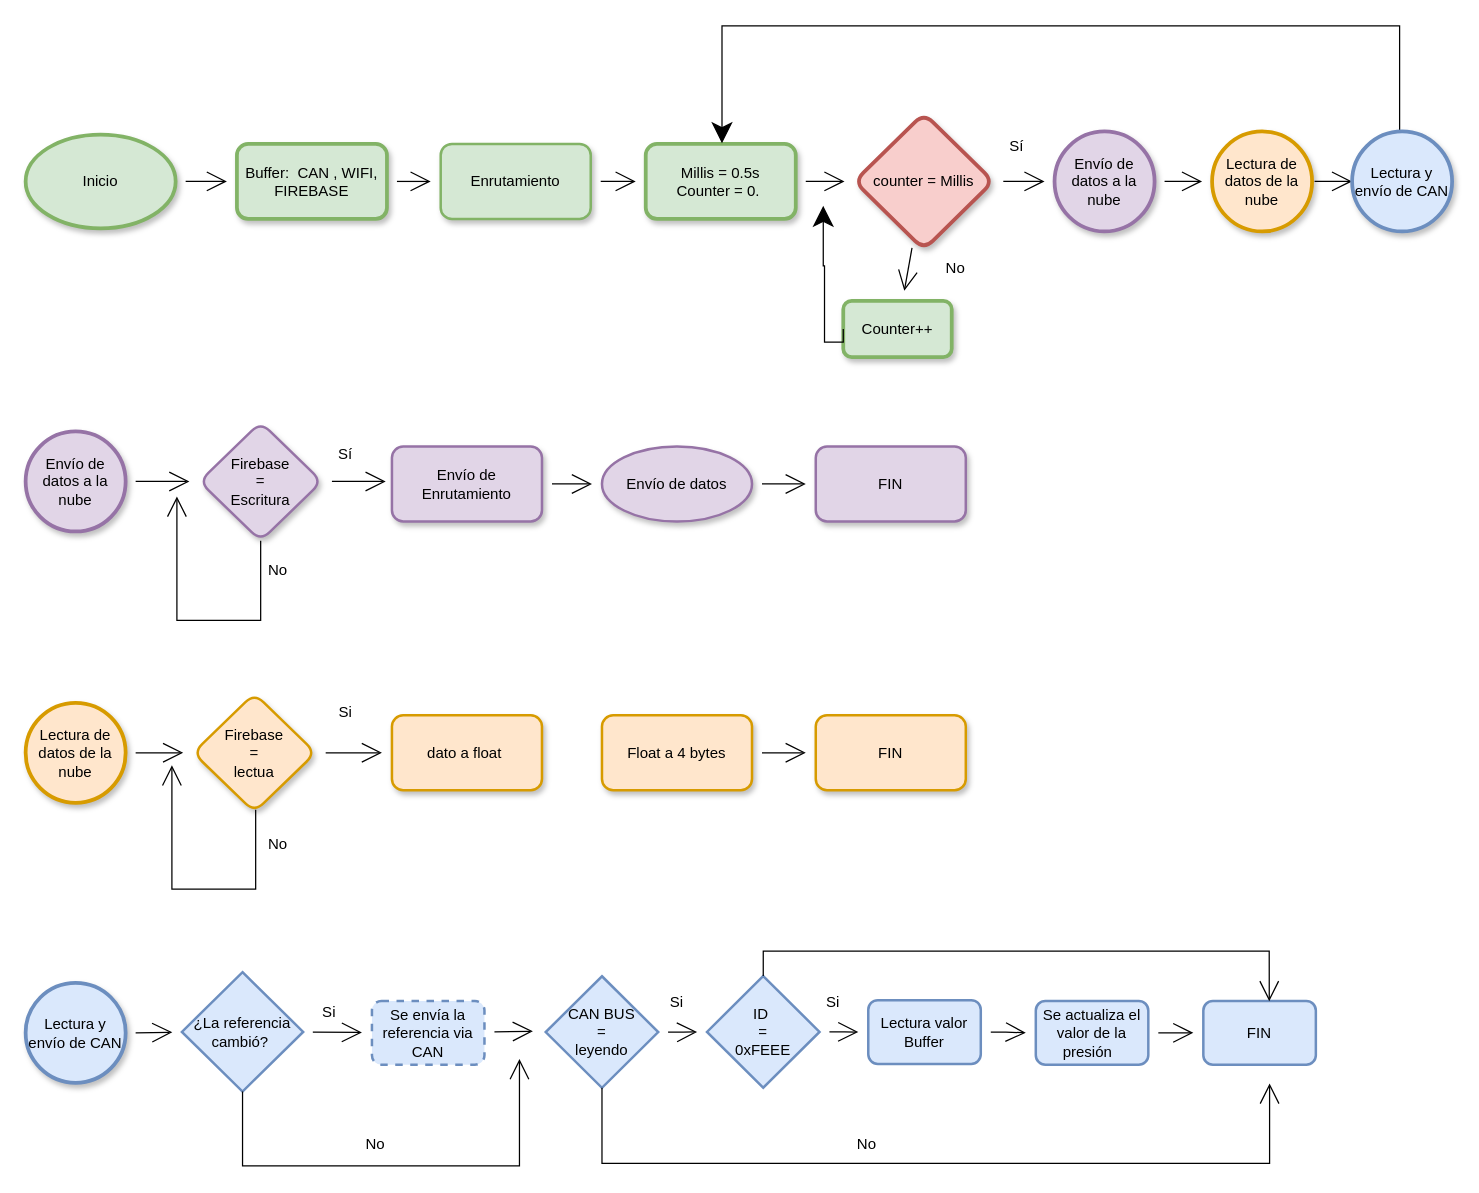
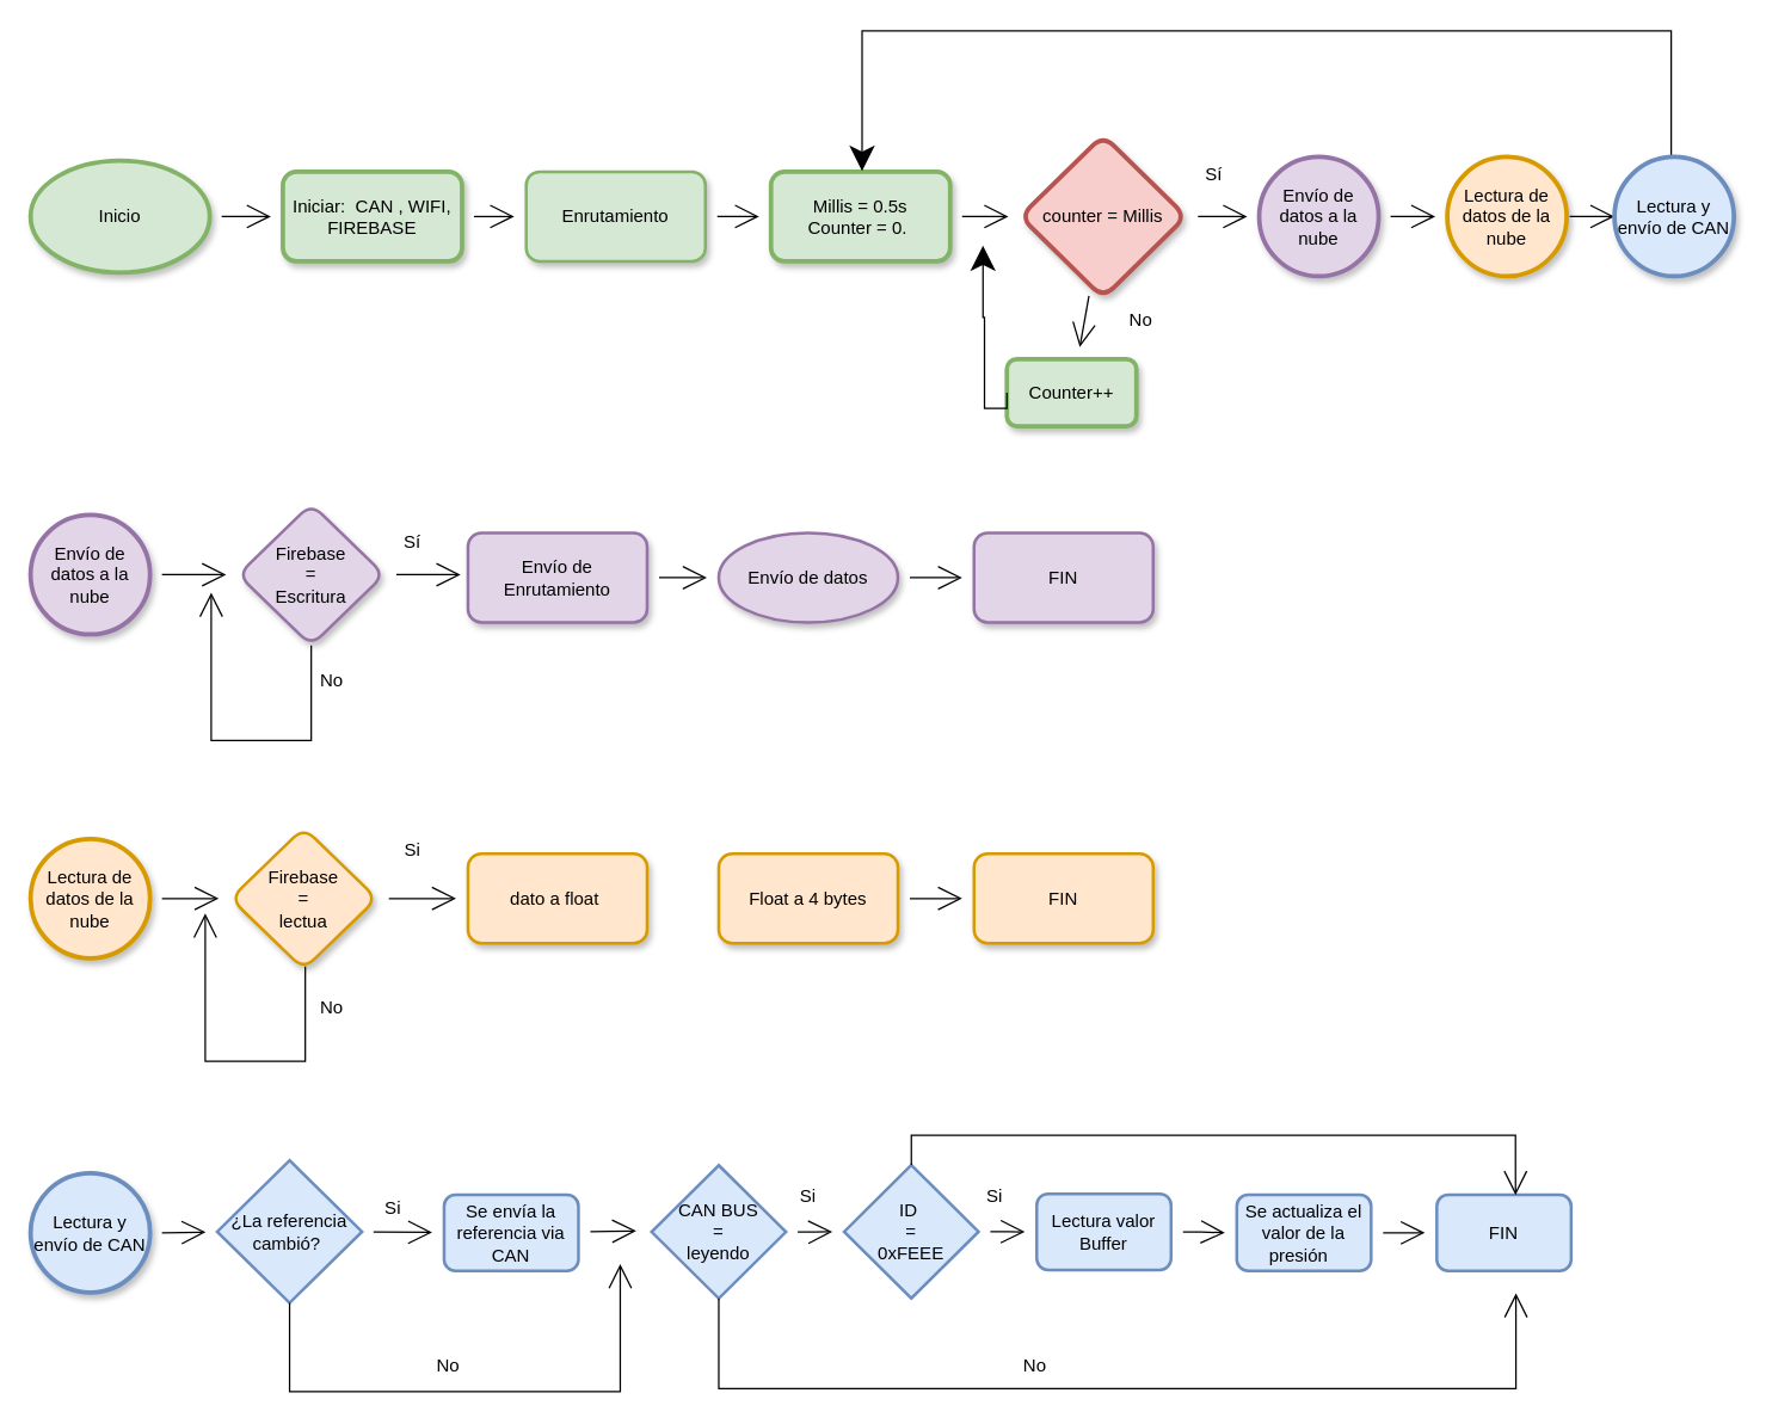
- <mxCell id="9" value="Buffer:&amp;nbsp; CAN , WIFI, FIREBASE" style="rounded=1;whiteSpace=wrap;html=1;hachureGap=4;shadow=1;fillColor=#d5e8d4;strokeColor=#82b366;strokeWidth=3;fontColor=#000000;" parent="1" vertex="1"><mxGeometry x="189" y="114.5" width="120" height="60" as="geometry" /></mxCell>
+ <mxCell id="9" value="Iniciar:&amp;nbsp; CAN , WIFI, FIREBASE" style="rounded=1;whiteSpace=wrap;html=1;hachureGap=4;shadow=1;fillColor=#d5e8d4;strokeColor=#82b366;strokeWidth=3;fontColor=#000000;" parent="1" vertex="1"><mxGeometry x="189" y="114.5" width="120" height="60" as="geometry" /></mxCell>
- <mxCell id="47" value="Se envía la referencia via CAN" style="rounded=1;whiteSpace=wrap;html=1;hachureGap=4;fillColor=#dae8fc;strokeColor=#6c8ebf;fontColor=#000000;strokeWidth=2;dashed=1;" vertex="1" parent="1"><mxGeometry x="297" y="800" width="90" height="51" as="geometry" /></mxCell>
+ <mxCell id="47" value="Se envía la referencia via CAN" style="rounded=1;whiteSpace=wrap;html=1;hachureGap=4;fillColor=#dae8fc;strokeColor=#6c8ebf;fontColor=#000000;strokeWidth=2;" vertex="1" parent="1"><mxGeometry x="297" y="800" width="90" height="51" as="geometry" /></mxCell>
